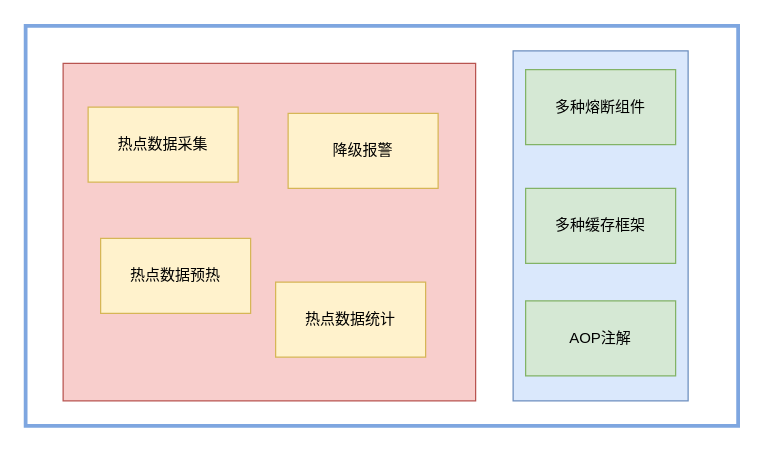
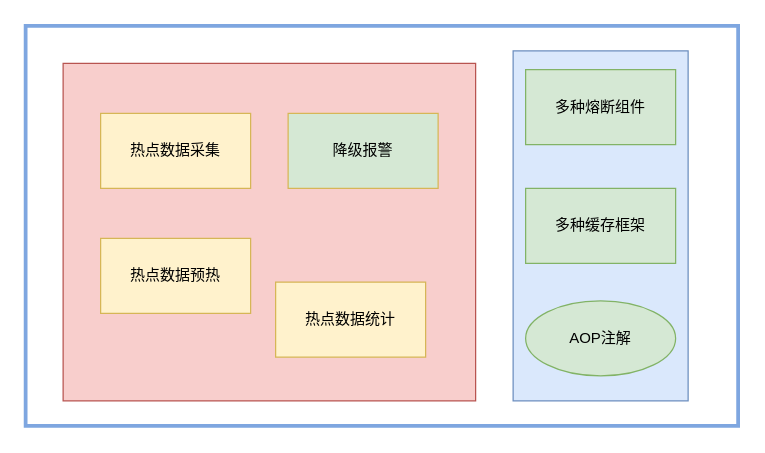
- <mxCell id="8" value="热点数据采集" style="rounded=0;whiteSpace=wrap;html=1;fillColor=#fff2cc;strokeColor=#d6b656;" vertex="1" parent="1"><mxGeometry x="70" y="85" width="120" height="60" as="geometry" /></mxCell>
+ <mxCell id="8" value="热点数据采集" style="rounded=0;whiteSpace=wrap;html=1;fillColor=#fff2cc;strokeColor=#d6b656;" vertex="1" parent="1"><mxGeometry x="80" y="90" width="120" height="60" as="geometry" /></mxCell>
- <mxCell id="9" value="降级报警" style="rounded=0;whiteSpace=wrap;html=1;fillColor=#fff2cc;strokeColor=#d6b656;" vertex="1" parent="1"><mxGeometry x="230" y="90" width="120" height="60" as="geometry" /></mxCell>
+ <mxCell id="9" value="降级报警" style="rounded=0;whiteSpace=wrap;html=1;fillColor=#d5e8d4;strokeColor=#d6b656;" vertex="1" parent="1"><mxGeometry x="230" y="90" width="120" height="60" as="geometry" /></mxCell>
- <mxCell id="7" value="AOP注解" style="rounded=0;whiteSpace=wrap;html=1;strokeColor=#82b366;fillColor=#d5e8d4;" vertex="1" parent="1"><mxGeometry x="420" y="240" width="120" height="60" as="geometry" /></mxCell>
+ <mxCell id="7" value="AOP注解" style="ellipse;whiteSpace=wrap;html=1;strokeColor=#82b366;fillColor=#d5e8d4;" vertex="1" parent="1"><mxGeometry x="420" y="240" width="120" height="60" as="geometry" /></mxCell>
